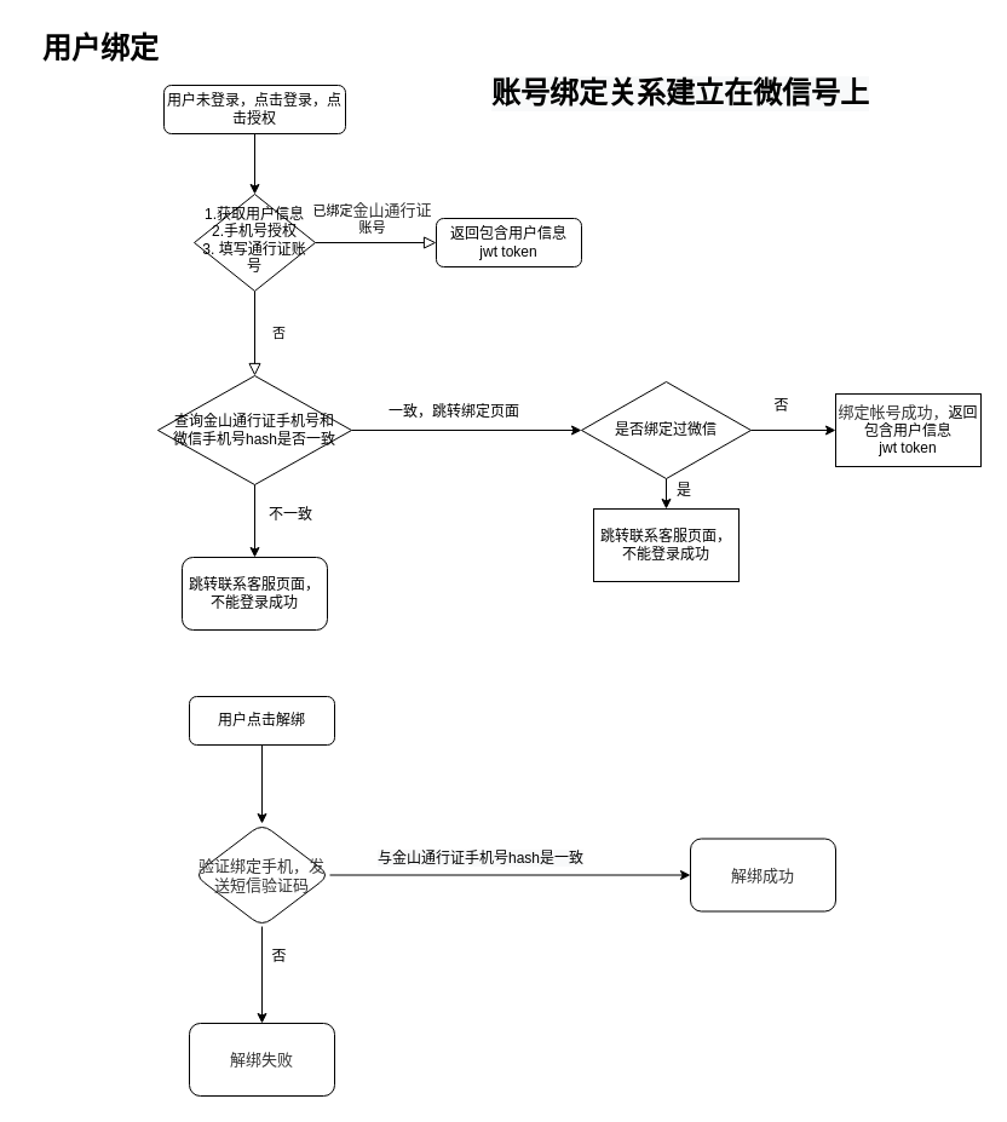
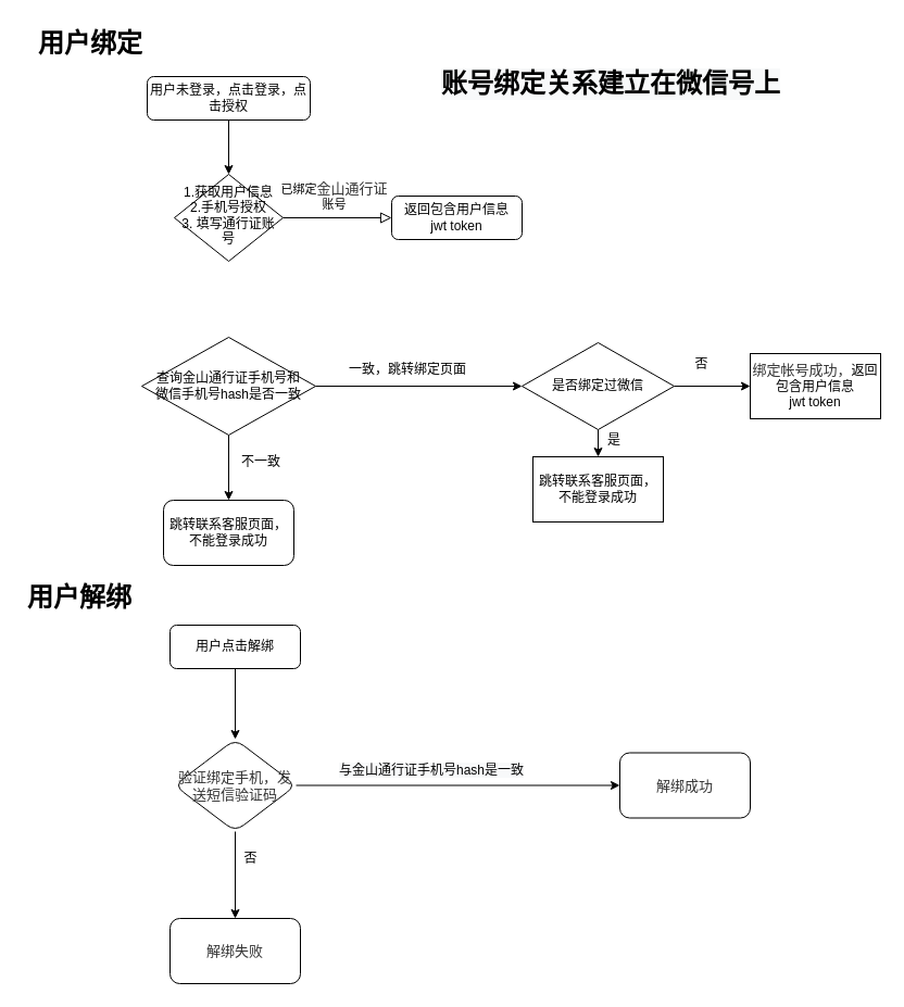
- <mxCell id="4" value="否" style="rounded=0;html=1;jettySize=auto;orthogonalLoop=1;fontSize=11;endArrow=block;endFill=0;endSize=8;strokeWidth=1;shadow=0;labelBackgroundColor=none;edgeStyle=orthogonalEdgeStyle;entryX=0.5;entryY=0;entryDx=0;entryDy=0;" parent="1" source="6" target="32" edge="1"><mxGeometry y="20" relative="1" as="geometry"><mxPoint as="offset" /><mxPoint x="210" y="300" as="targetPoint" /></mxGeometry></mxCell>
+ <mxCell id="20" value="&lt;h1&gt;用户解绑&lt;/h1&gt;&lt;p&gt;&lt;br&gt;&lt;/p&gt;" style="text;html=1;strokeColor=none;fillColor=none;spacing=5;spacingTop=-20;whiteSpace=wrap;overflow=hidden;rounded=0;" vertex="1" parent="1"><mxGeometry x="20" y="530" width="190" height="40" as="geometry" /></mxCell>
